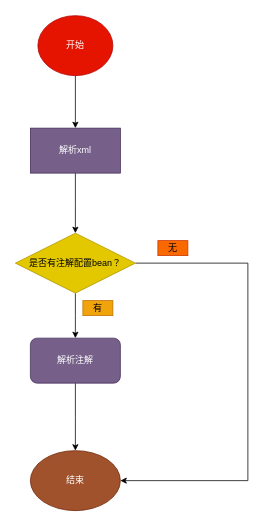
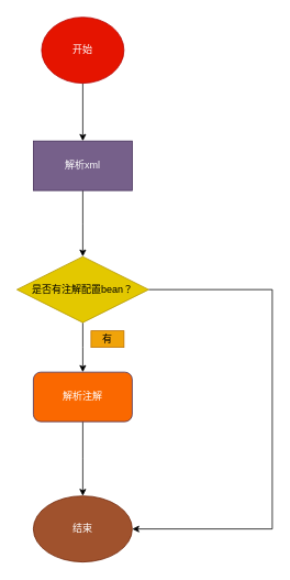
- <mxCell id="10" value="无" style="text;html=1;strokeColor=#C73500;fillColor=#fa6800;align=center;verticalAlign=middle;whiteSpace=wrap;rounded=0;fontColor=#000000;" parent="1" vertex="1"><mxGeometry x="210" y="320" width="40" height="20" as="geometry" /></mxCell>
- <mxCell id="13" value="解析注解" style="rounded=1;whiteSpace=wrap;html=1;fillColor=#76608a;strokeColor=#432D57;fontColor=#ffffff;" parent="1" vertex="1"><mxGeometry x="40" y="450" width="120" height="60" as="geometry" /></mxCell>
+ <mxCell id="13" value="解析注解" style="rounded=1;whiteSpace=wrap;html=1;fillColor=#fa6800;strokeColor=#432D57;fontColor=#ffffff;" parent="1" vertex="1"><mxGeometry x="40" y="450" width="120" height="60" as="geometry" /></mxCell>
